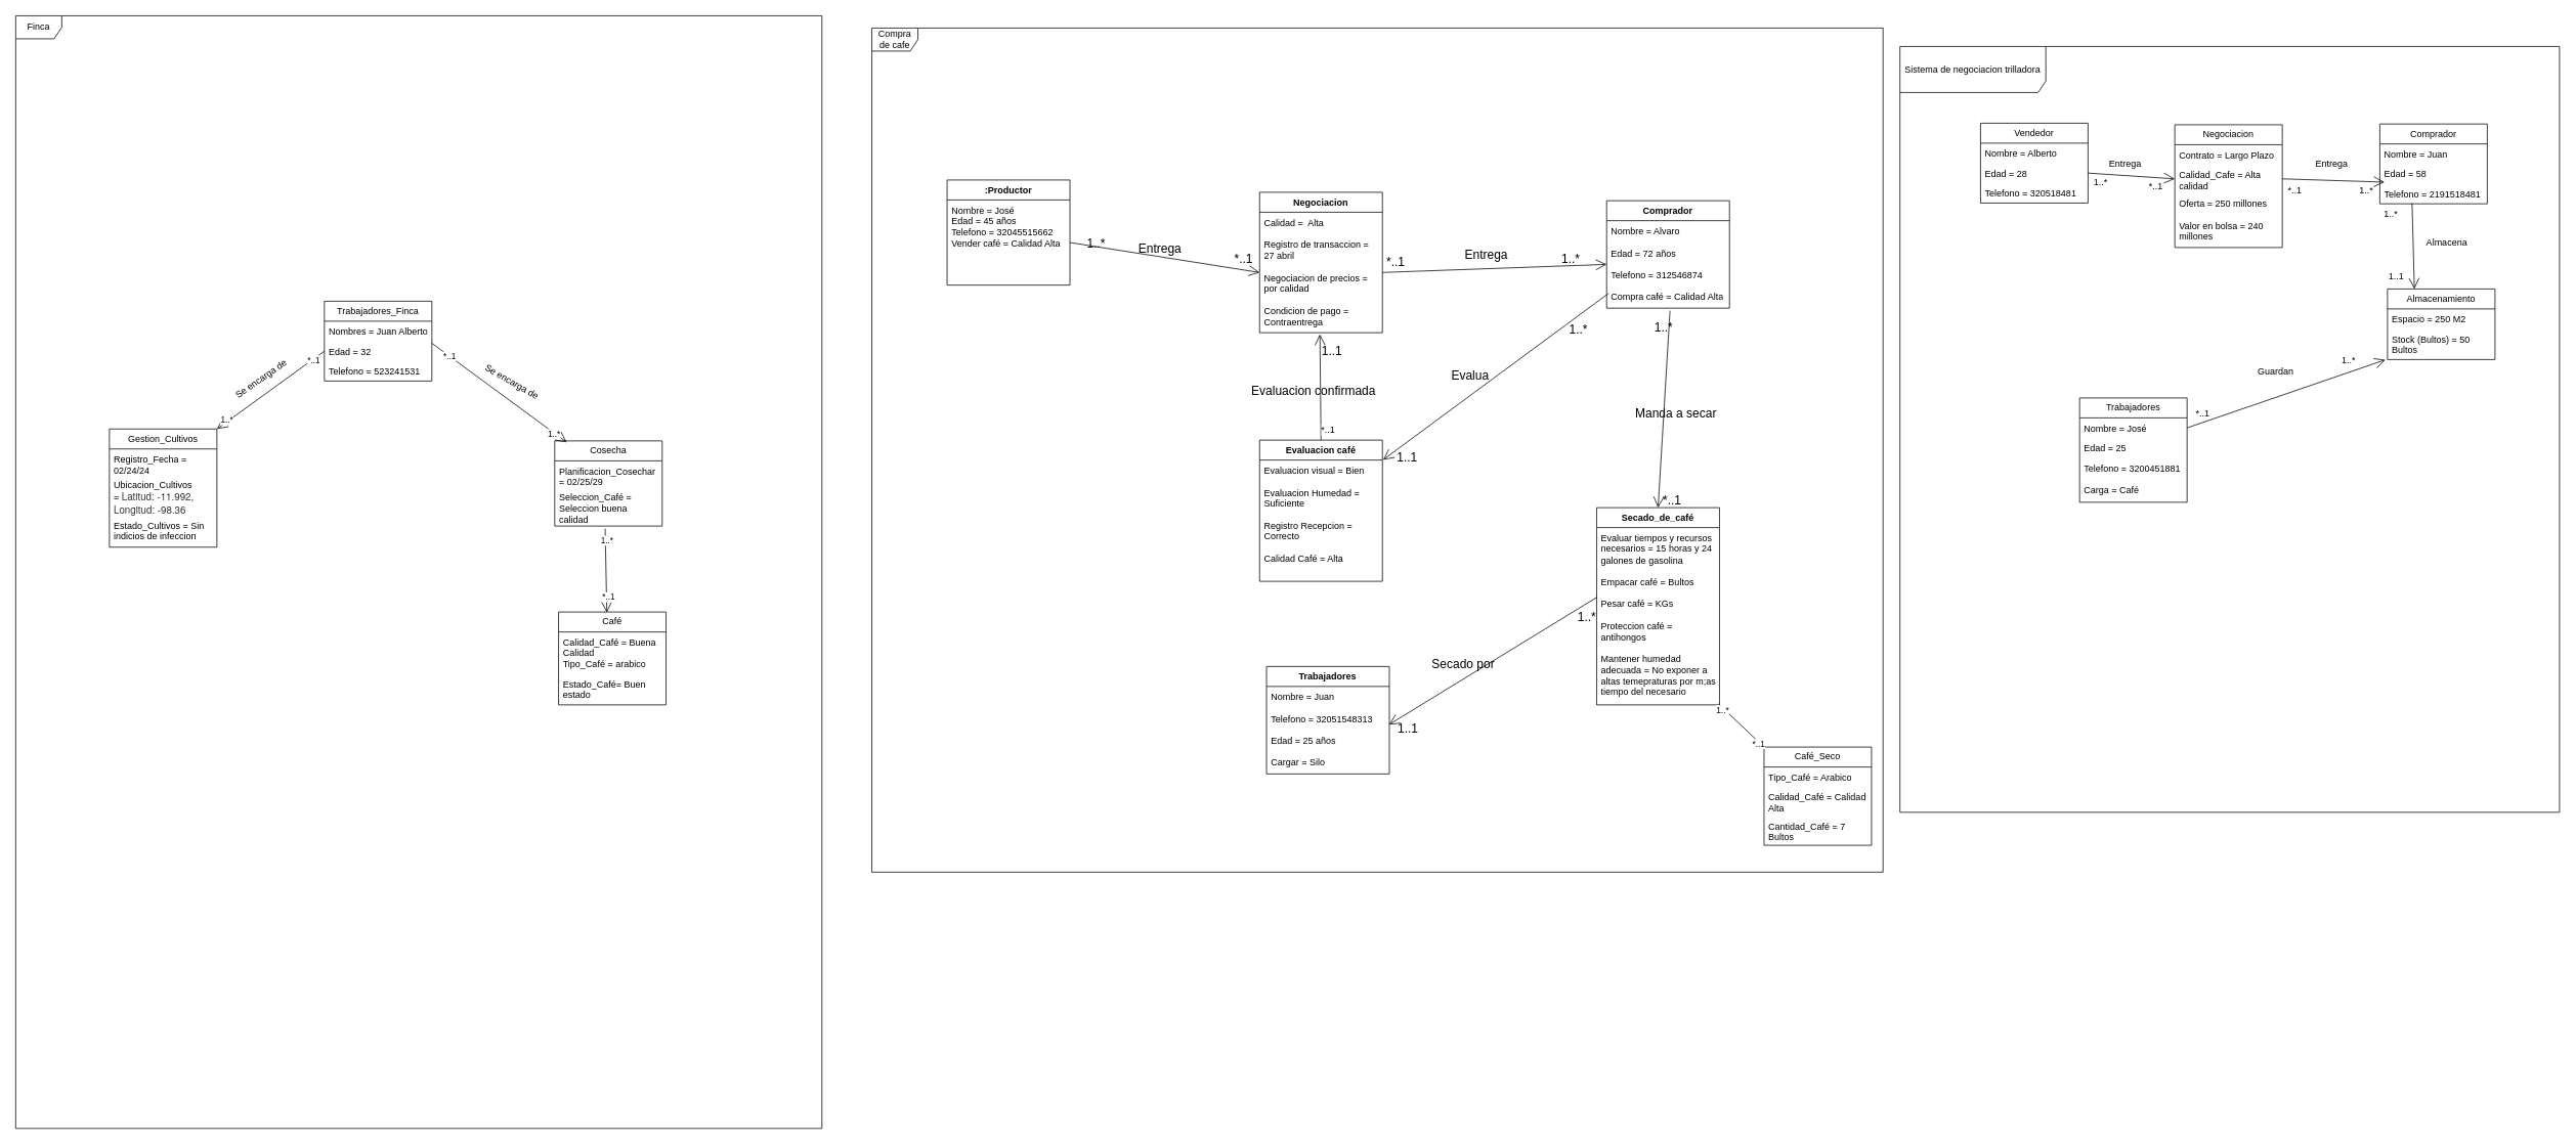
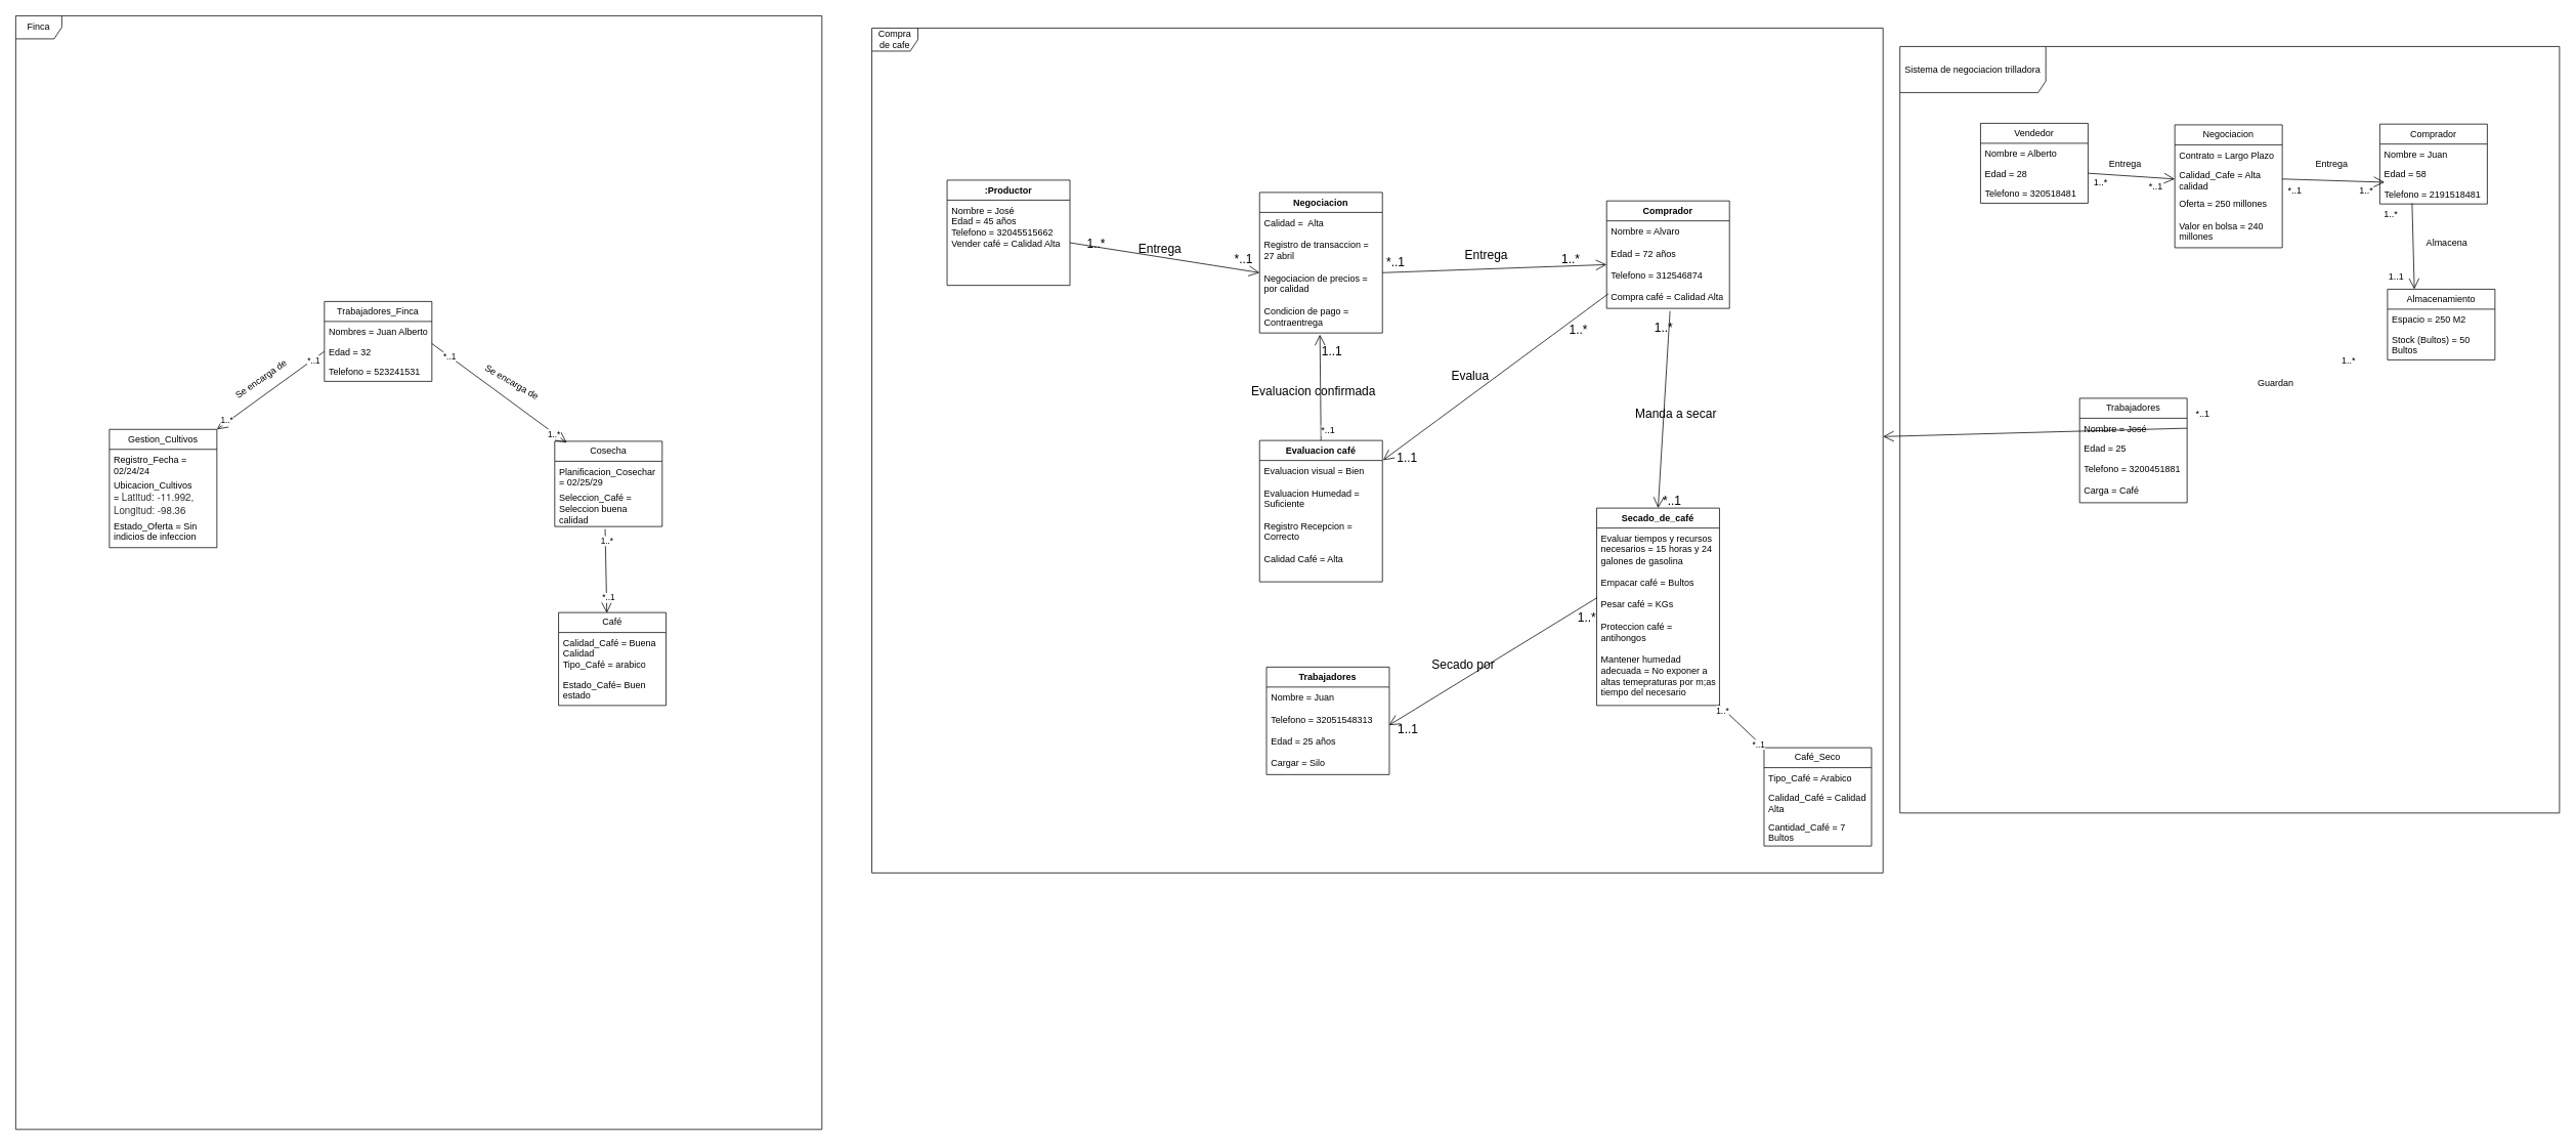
- <mxCell id="96" value="Guardan" style="text;html=1;align=center;verticalAlign=middle;resizable=0;points=[];autosize=1;strokeColor=none;fillColor=none;" vertex="1" parent="1"><mxGeometry x="2930" y="470.5" width="65" height="26" as="geometry" /></mxCell>
+ <mxCell id="96" value="Guardan" style="text;html=1;align=center;verticalAlign=middle;resizable=0;points=[];autosize=1;strokeColor=none;fillColor=none;" vertex="1" parent="1"><mxGeometry x="2930" y="485.5" width="65" height="26" as="geometry" /></mxCell>
- <mxCell id="100" value="" style="endArrow=open;endFill=1;endSize=12;html=1;rounded=0;exitX=1;exitY=0.5;exitDx=0;exitDy=0;entryX=-0.02;entryY=1.008;entryDx=0;entryDy=0;entryPerimeter=0;" edge="1" parent="1" source="66" target="71"><mxGeometry width="160" relative="1" as="geometry"><mxPoint x="2884" y="441" as="sourcePoint" /><mxPoint x="3044" y="441" as="targetPoint" /></mxGeometry></mxCell>
+ <mxCell id="100" value="" style="endArrow=open;endFill=1;endSize=12;html=1;rounded=0;exitX=1;exitY=0.5;exitDx=0;exitDy=0;" edge="1" parent="1" source="66" target="38"><mxGeometry width="160" relative="1" as="geometry"><mxPoint x="2884" y="441" as="sourcePoint" /><mxPoint x="3044" y="441" as="targetPoint" /></mxGeometry></mxCell>
- <mxCell id="43" value="Estado_Cultivos = Sin indicios de infeccion" style="text;strokeColor=none;fillColor=none;align=left;verticalAlign=top;spacingLeft=4;spacingRight=4;overflow=hidden;rotatable=0;points=[[0,0.5],[1,0.5]];portConstraint=eastwest;whiteSpace=wrap;html=1;" vertex="1" parent="40"><mxGeometry y="112" width="140" height="42" as="geometry" /></mxCell>
+ <mxCell id="43" value="Estado_Oferta = Sin indicios de infeccion" style="text;strokeColor=none;fillColor=none;align=left;verticalAlign=top;spacingLeft=4;spacingRight=4;overflow=hidden;rotatable=0;points=[[0,0.5],[1,0.5]];portConstraint=eastwest;whiteSpace=wrap;html=1;" vertex="1" parent="40"><mxGeometry y="112" width="140" height="42" as="geometry" /></mxCell>
